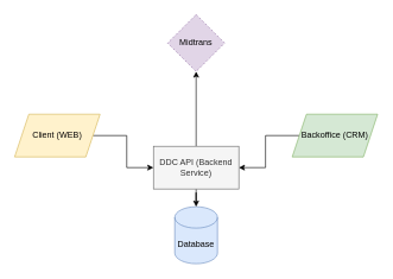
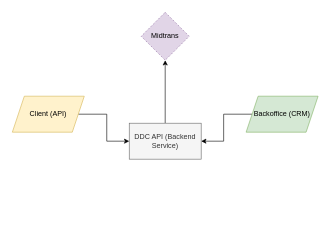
- <mxCell id="4" value="Client (WEB)" style="shape=parallelogram;perimeter=parallelogramPerimeter;whiteSpace=wrap;html=1;fixedSize=1;fillColor=#fff2cc;strokeColor=#d6b656;" vertex="1" parent="1"><mxGeometry x="20" y="160" width="120" height="60" as="geometry" /></mxCell>
+ <mxCell id="4" value="Client (API)" style="shape=parallelogram;perimeter=parallelogramPerimeter;whiteSpace=wrap;html=1;fixedSize=1;fillColor=#fff2cc;strokeColor=#d6b656;" vertex="1" parent="1"><mxGeometry x="20" y="160" width="120" height="60" as="geometry" /></mxCell>
- <mxCell id="7" style="edgeStyle=orthogonalEdgeStyle;rounded=0;orthogonalLoop=1;jettySize=auto;html=1;" edge="1" parent="1" source="9" target="2"><mxGeometry relative="1" as="geometry" /></mxCell>
- <mxCell id="2" value="Database" style="shape=cylinder3;whiteSpace=wrap;html=1;boundedLbl=1;backgroundOutline=1;size=15;fillColor=#dae8fc;strokeColor=#6c8ebf;" vertex="1" parent="1"><mxGeometry x="245" y="290" width="60" height="80" as="geometry" /></mxCell>
